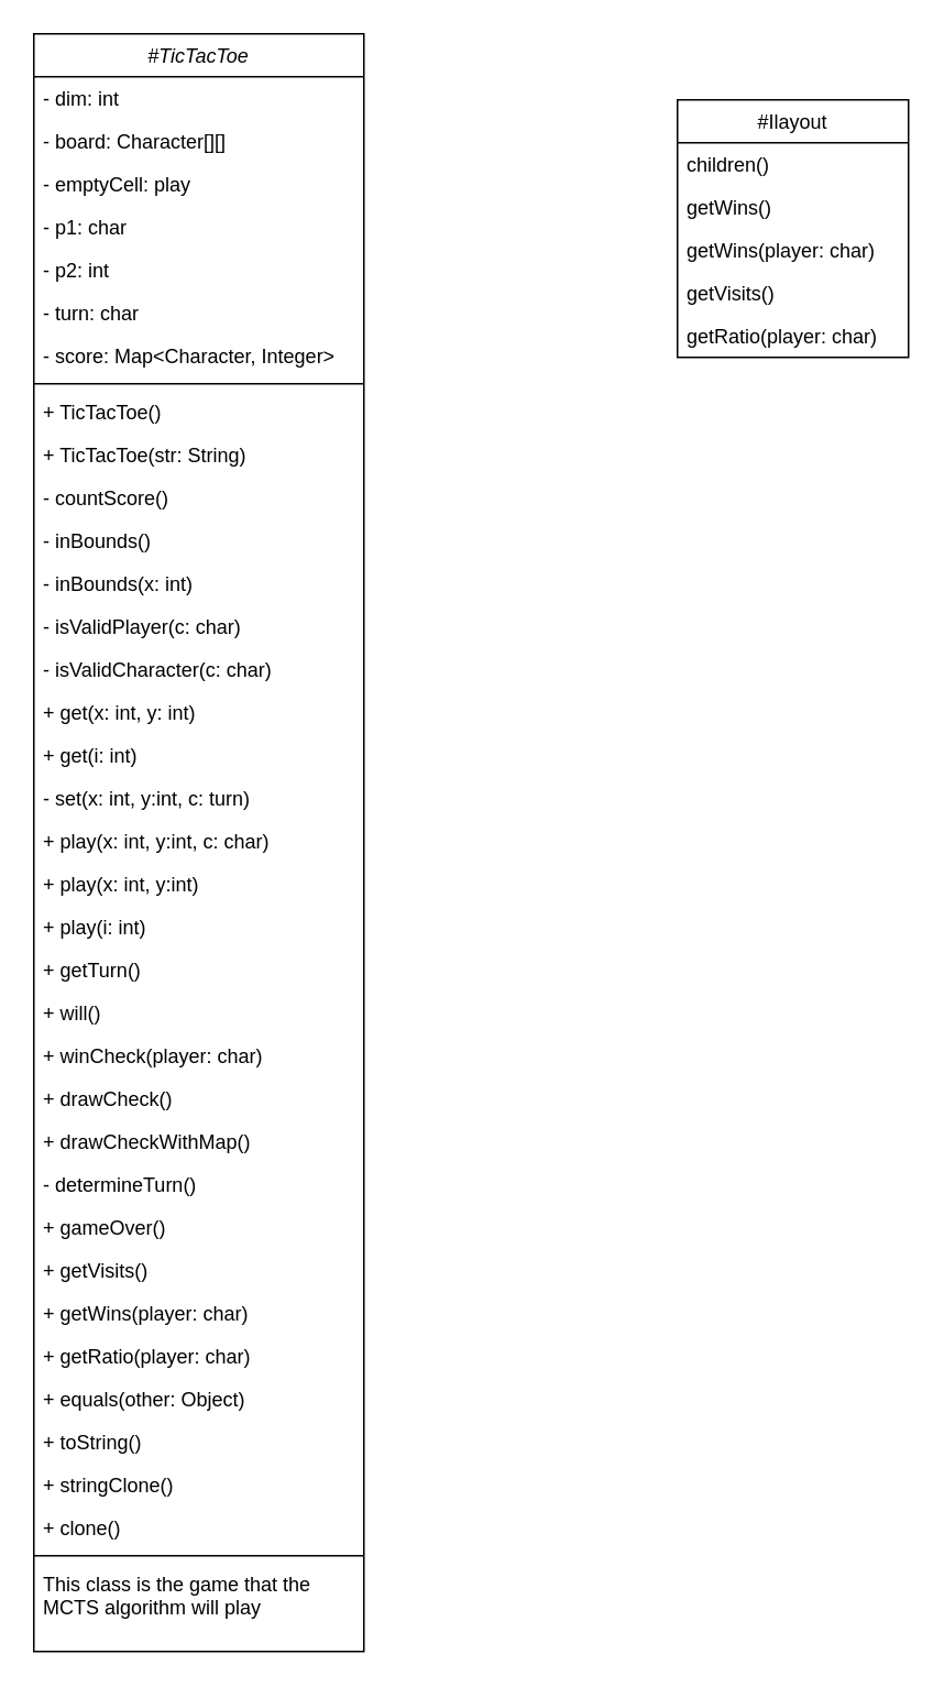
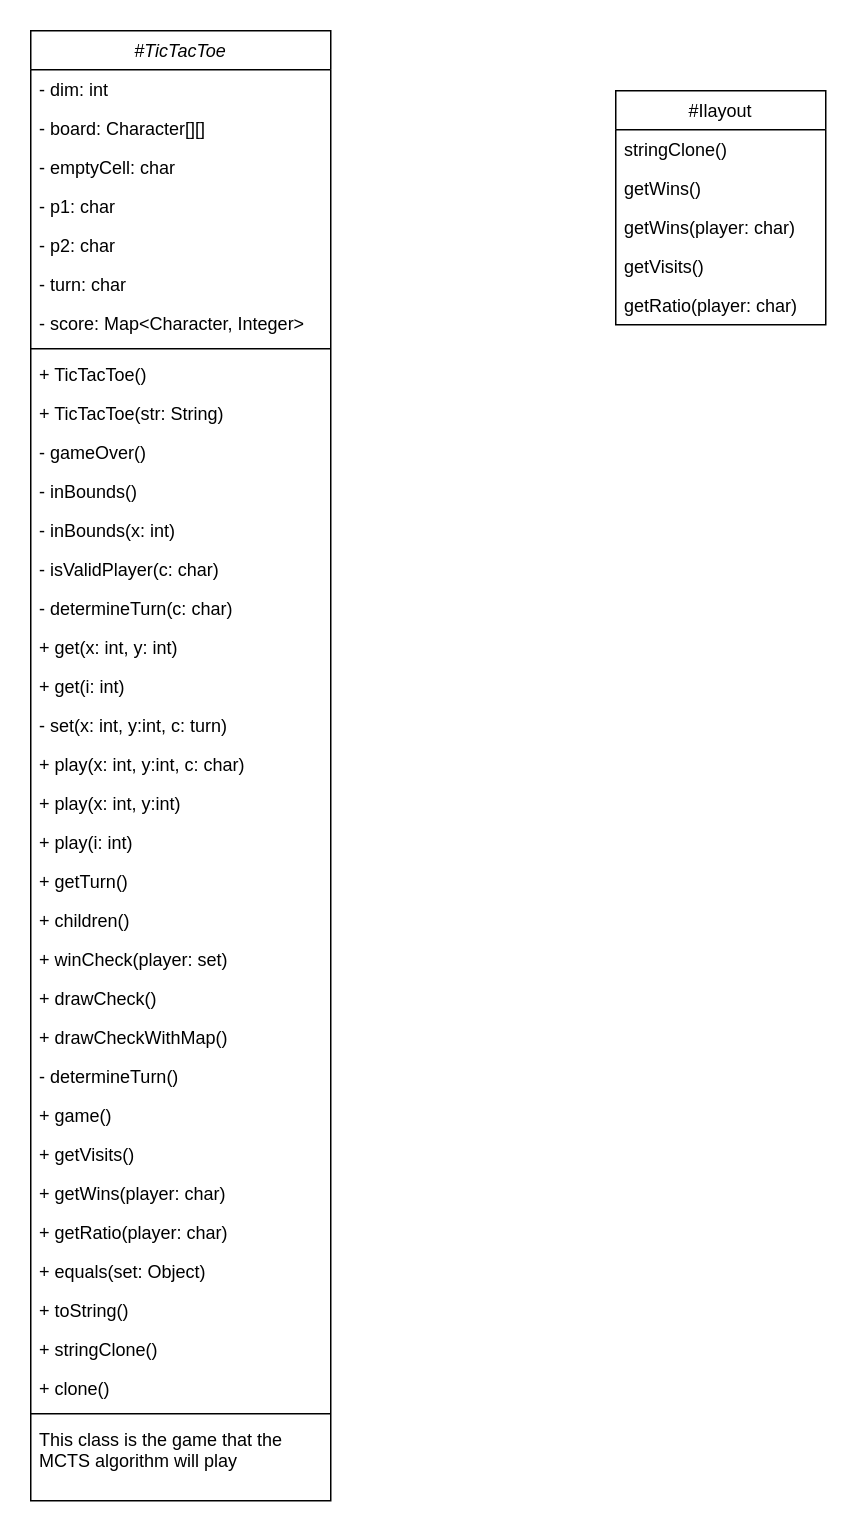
- <mxCell id="41" value="children()" style="text;strokeColor=none;fillColor=none;align=left;verticalAlign=top;spacingLeft=4;spacingRight=4;overflow=hidden;rotatable=0;points=[[0,0.5],[1,0.5]];portConstraint=eastwest;" vertex="1" parent="40"><mxGeometry y="26" width="140" height="26" as="geometry" /></mxCell>
+ <mxCell id="41" value="stringClone()" style="text;strokeColor=none;fillColor=none;align=left;verticalAlign=top;spacingLeft=4;spacingRight=4;overflow=hidden;rotatable=0;points=[[0,0.5],[1,0.5]];portConstraint=eastwest;" vertex="1" parent="40"><mxGeometry y="26" width="140" height="26" as="geometry" /></mxCell>
- <mxCell id="5" value="- emptyCell: play" style="text;align=left;verticalAlign=top;spacingLeft=4;spacingRight=4;overflow=hidden;rotatable=0;points=[[0,0.5],[1,0.5]];portConstraint=eastwest;rounded=0;shadow=0;html=0;" vertex="1" parent="2"><mxGeometry y="78" width="200" height="26" as="geometry" /></mxCell>
+ <mxCell id="5" value="- emptyCell: char" style="text;align=left;verticalAlign=top;spacingLeft=4;spacingRight=4;overflow=hidden;rotatable=0;points=[[0,0.5],[1,0.5]];portConstraint=eastwest;rounded=0;shadow=0;html=0;" vertex="1" parent="2"><mxGeometry y="78" width="200" height="26" as="geometry" /></mxCell>
- <mxCell id="7" value="- p2: int&#10;" style="text;align=left;verticalAlign=top;spacingLeft=4;spacingRight=4;overflow=hidden;rotatable=0;points=[[0,0.5],[1,0.5]];portConstraint=eastwest;rounded=0;shadow=0;html=0;" vertex="1" parent="2"><mxGeometry y="130" width="200" height="26" as="geometry" /></mxCell>
+ <mxCell id="7" value="- p2: char&#10;" style="text;align=left;verticalAlign=top;spacingLeft=4;spacingRight=4;overflow=hidden;rotatable=0;points=[[0,0.5],[1,0.5]];portConstraint=eastwest;rounded=0;shadow=0;html=0;" vertex="1" parent="2"><mxGeometry y="130" width="200" height="26" as="geometry" /></mxCell>
- <mxCell id="13" value="- countScore()" style="text;align=left;verticalAlign=top;spacingLeft=4;spacingRight=4;overflow=hidden;rotatable=0;points=[[0,0.5],[1,0.5]];portConstraint=eastwest;" vertex="1" parent="2"><mxGeometry y="268" width="200" height="26" as="geometry" /></mxCell>
+ <mxCell id="13" value="- gameOver()" style="text;align=left;verticalAlign=top;spacingLeft=4;spacingRight=4;overflow=hidden;rotatable=0;points=[[0,0.5],[1,0.5]];portConstraint=eastwest;" vertex="1" parent="2"><mxGeometry y="268" width="200" height="26" as="geometry" /></mxCell>
- <mxCell id="17" value="- isValidCharacter(c: char)" style="text;align=left;verticalAlign=top;spacingLeft=4;spacingRight=4;overflow=hidden;rotatable=0;points=[[0,0.5],[1,0.5]];portConstraint=eastwest;" vertex="1" parent="2"><mxGeometry y="372" width="200" height="26" as="geometry" /></mxCell>
+ <mxCell id="17" value="- determineTurn(c: char)" style="text;align=left;verticalAlign=top;spacingLeft=4;spacingRight=4;overflow=hidden;rotatable=0;points=[[0,0.5],[1,0.5]];portConstraint=eastwest;" vertex="1" parent="2"><mxGeometry y="372" width="200" height="26" as="geometry" /></mxCell>
- <mxCell id="25" value="+ will()" style="text;align=left;verticalAlign=top;spacingLeft=4;spacingRight=4;overflow=hidden;rotatable=0;points=[[0,0.5],[1,0.5]];portConstraint=eastwest;" vertex="1" parent="2"><mxGeometry y="580" width="200" height="26" as="geometry" /></mxCell>
+ <mxCell id="25" value="+ children()" style="text;align=left;verticalAlign=top;spacingLeft=4;spacingRight=4;overflow=hidden;rotatable=0;points=[[0,0.5],[1,0.5]];portConstraint=eastwest;" vertex="1" parent="2"><mxGeometry y="580" width="200" height="26" as="geometry" /></mxCell>
- <mxCell id="26" value="+ winCheck(player: char)" style="text;align=left;verticalAlign=top;spacingLeft=4;spacingRight=4;overflow=hidden;rotatable=0;points=[[0,0.5],[1,0.5]];portConstraint=eastwest;" vertex="1" parent="2"><mxGeometry y="606" width="200" height="26" as="geometry" /></mxCell>
+ <mxCell id="26" value="+ winCheck(player: set)" style="text;align=left;verticalAlign=top;spacingLeft=4;spacingRight=4;overflow=hidden;rotatable=0;points=[[0,0.5],[1,0.5]];portConstraint=eastwest;" vertex="1" parent="2"><mxGeometry y="606" width="200" height="26" as="geometry" /></mxCell>
- <mxCell id="30" value="+ gameOver()" style="text;align=left;verticalAlign=top;spacingLeft=4;spacingRight=4;overflow=hidden;rotatable=0;points=[[0,0.5],[1,0.5]];portConstraint=eastwest;" vertex="1" parent="2"><mxGeometry y="710" width="200" height="26" as="geometry" /></mxCell>
+ <mxCell id="30" value="+ game()" style="text;align=left;verticalAlign=top;spacingLeft=4;spacingRight=4;overflow=hidden;rotatable=0;points=[[0,0.5],[1,0.5]];portConstraint=eastwest;" vertex="1" parent="2"><mxGeometry y="710" width="200" height="26" as="geometry" /></mxCell>
- <mxCell id="34" value="+ equals(other: Object)" style="text;align=left;verticalAlign=top;spacingLeft=4;spacingRight=4;overflow=hidden;rotatable=0;points=[[0,0.5],[1,0.5]];portConstraint=eastwest;" vertex="1" parent="2"><mxGeometry y="814" width="200" height="26" as="geometry" /></mxCell>
+ <mxCell id="34" value="+ equals(set: Object)" style="text;align=left;verticalAlign=top;spacingLeft=4;spacingRight=4;overflow=hidden;rotatable=0;points=[[0,0.5],[1,0.5]];portConstraint=eastwest;" vertex="1" parent="2"><mxGeometry y="814" width="200" height="26" as="geometry" /></mxCell>
